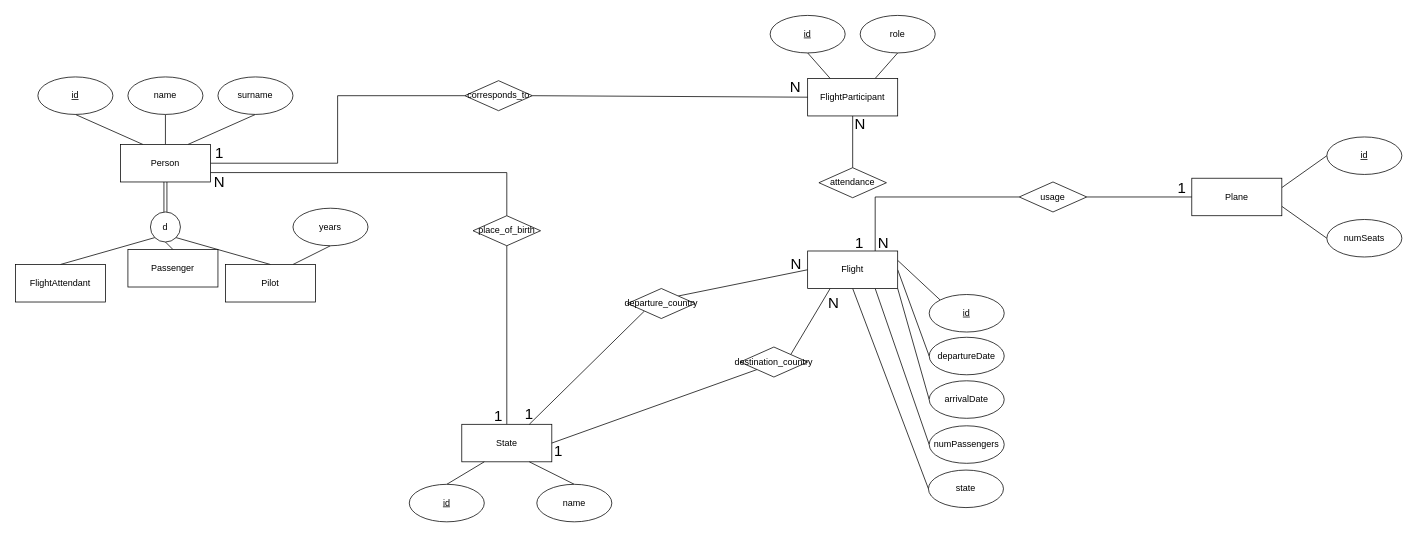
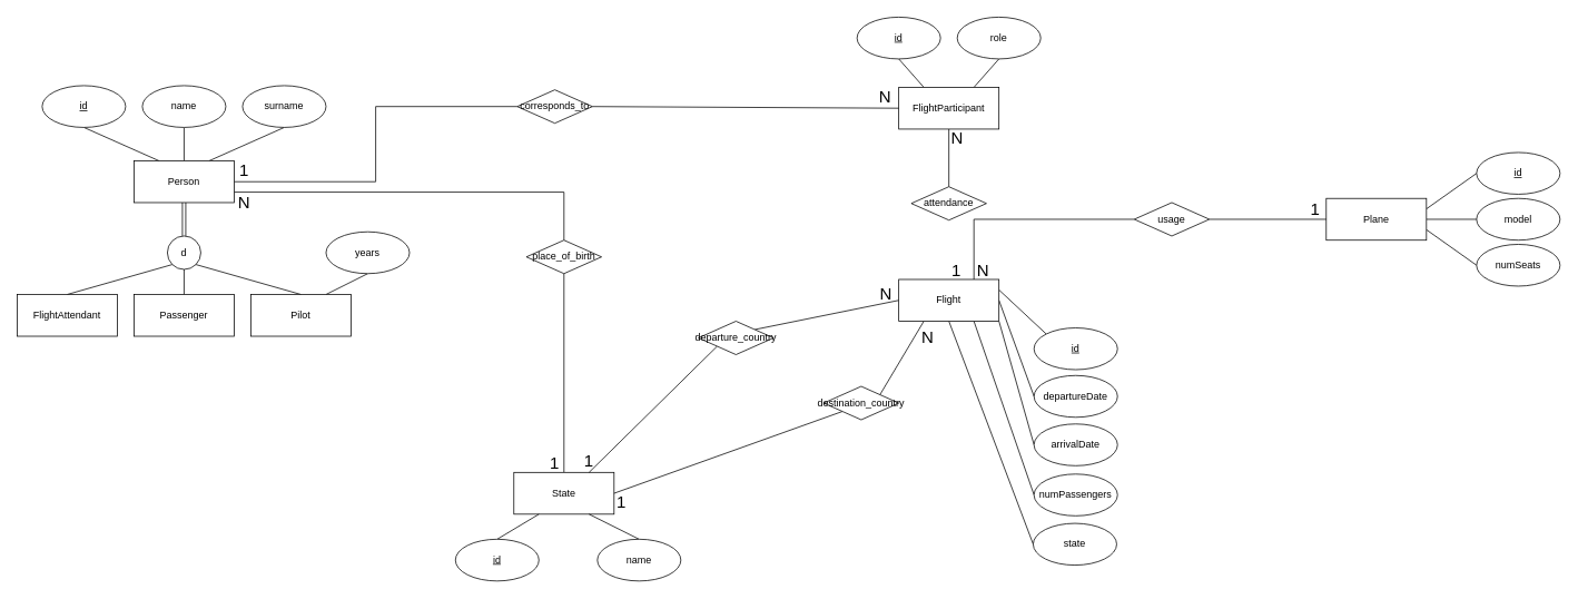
+ <mxCell id="43" style="rounded=0;orthogonalLoop=1;jettySize=auto;html=1;exitX=1;exitY=0.5;exitDx=0;exitDy=0;entryX=0;entryY=0.5;entryDx=0;entryDy=0;endArrow=none;endFill=0;fontSize=20;" parent="1" source="46" target="72" edge="1"><mxGeometry relative="1" as="geometry" /></mxCell>
+ <mxCell id="72" value="model" style="ellipse;whiteSpace=wrap;html=1;fontStyle=0" parent="1" vertex="1"><mxGeometry x="1768" y="237" width="100" height="50" as="geometry" /></mxCell>
- <mxCell id="23" value="Passenger" style="rounded=0;whiteSpace=wrap;html=1;" parent="1" vertex="1"><mxGeometry x="170" y="332" width="120" height="50" as="geometry" /></mxCell>
+ <mxCell id="23" value="Passenger" style="rounded=0;whiteSpace=wrap;html=1;" parent="1" vertex="1"><mxGeometry x="160" y="352" width="120" height="50" as="geometry" /></mxCell>
